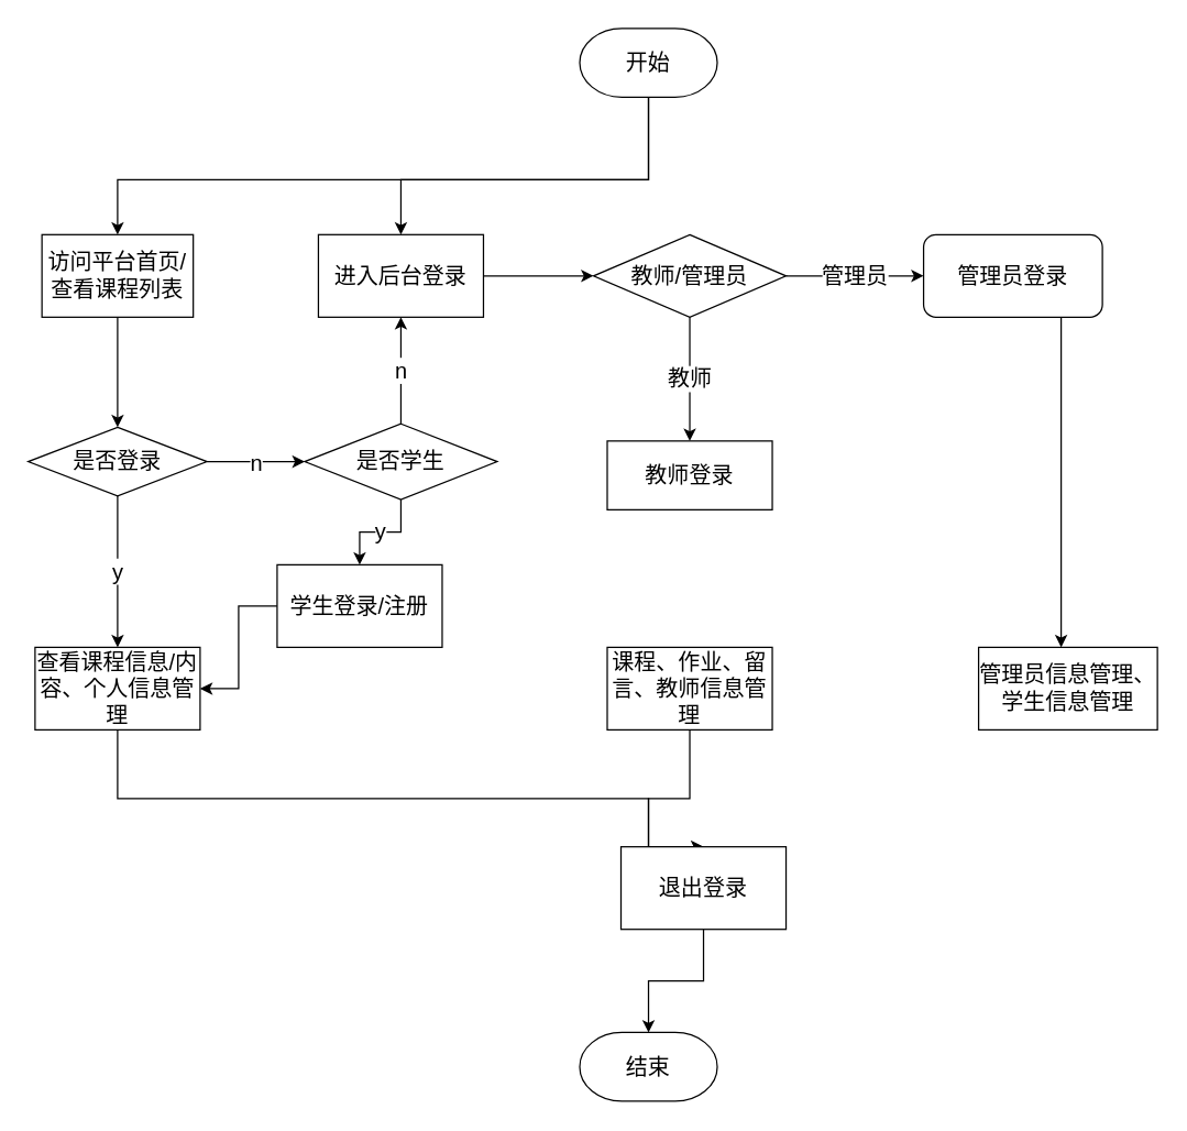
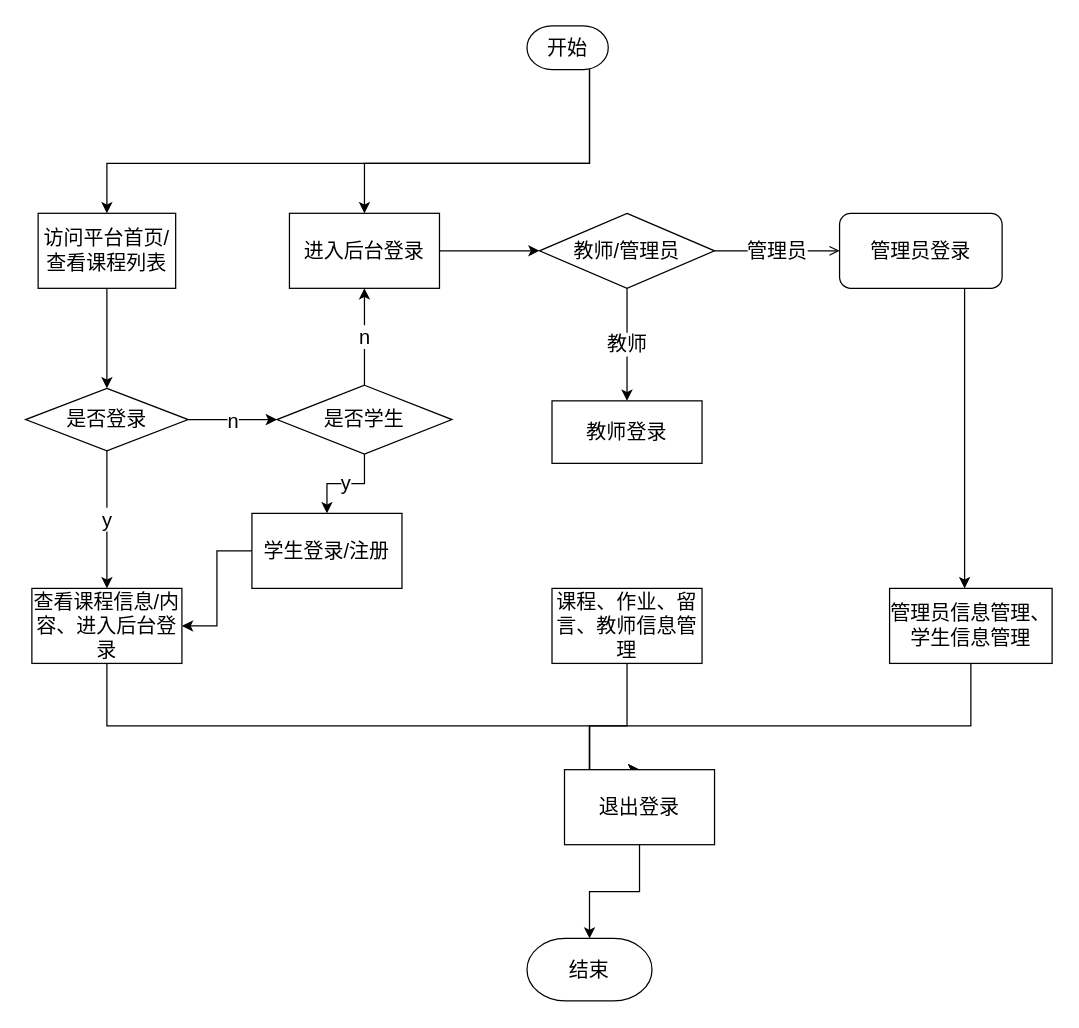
- <mxCell id="4" value="开始" style="strokeWidth=1;html=1;shape=mxgraph.flowchart.terminator;whiteSpace=wrap;fontSize=16;" vertex="1" parent="1"><mxGeometry x="421" y="20" width="100" height="50" as="geometry" /></mxCell>
+ <mxCell id="4" value="开始" style="strokeWidth=1;html=1;shape=mxgraph.flowchart.terminator;whiteSpace=wrap;fontSize=16;" vertex="1" parent="1"><mxGeometry x="421" y="20" width="65" height="35" as="geometry" /></mxCell>
- <mxCell id="20" value="管理员" style="edgeStyle=orthogonalEdgeStyle;rounded=0;orthogonalLoop=1;jettySize=auto;html=1;fontSize=16;" edge="1" parent="1" source="21" target="24"><mxGeometry relative="1" as="geometry"><mxPoint x="671" y="200" as="targetPoint" /></mxGeometry></mxCell>
+ <mxCell id="20" value="管理员" style="edgeStyle=orthogonalEdgeStyle;rounded=0;orthogonalLoop=1;jettySize=auto;html=1;fontSize=16;endArrow=open;" edge="1" parent="1" source="21" target="24"><mxGeometry relative="1" as="geometry"><mxPoint x="671" y="200" as="targetPoint" /></mxGeometry></mxCell>
- <mxCell id="11" value="查看课程信息/内容、个人信息管理" style="rounded=0;whiteSpace=wrap;html=1;fontSize=16;strokeWidth=1;" vertex="1" parent="1"><mxGeometry x="25" y="470" width="120" height="60" as="geometry" /></mxCell>
+ <mxCell id="11" value="查看课程信息/内容、进入后台登录" style="rounded=0;whiteSpace=wrap;html=1;fontSize=16;strokeWidth=1;" vertex="1" parent="1"><mxGeometry x="25" y="470" width="120" height="60" as="geometry" /></mxCell>
+ <mxCell id="27" style="edgeStyle=orthogonalEdgeStyle;rounded=0;orthogonalLoop=1;jettySize=auto;html=1;entryX=0.5;entryY=0;entryDx=0;entryDy=0;fontSize=16;" edge="1" parent="1" source="28" target="31"><mxGeometry relative="1" as="geometry"><Array as="points"><mxPoint x="776" y="580" /><mxPoint x="471" y="580" /></Array></mxGeometry></mxCell>
